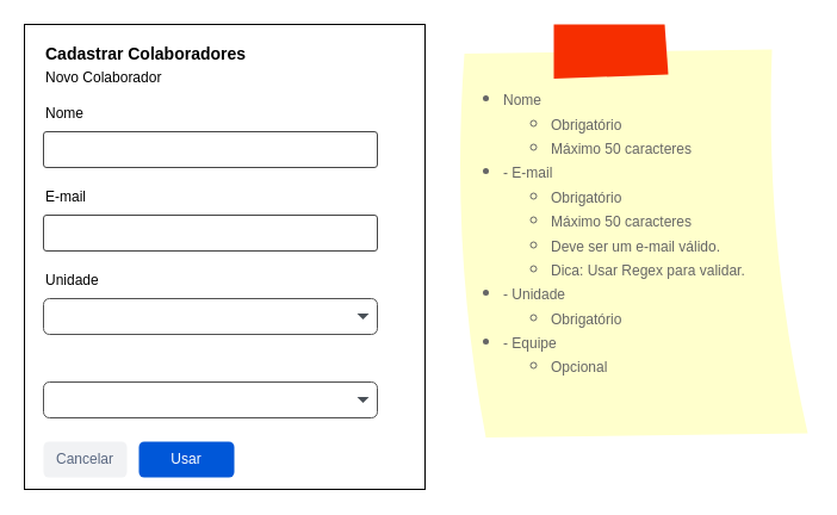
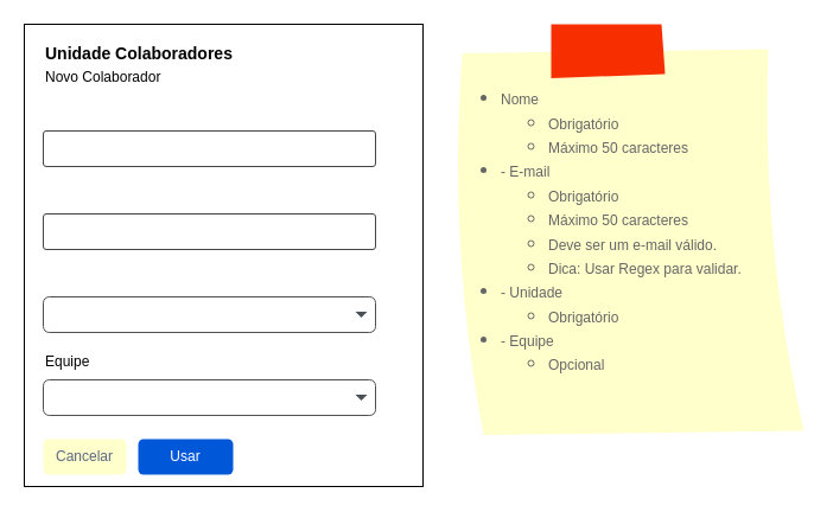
- <mxCell id="15" value="Cadastrar Colaboradores" style="text;html=1;strokeColor=none;fillColor=none;align=left;verticalAlign=middle;whiteSpace=wrap;rounded=0;fontStyle=1;fontSize=14;" vertex="1" parent="1"><mxGeometry x="36" y="30" width="210" height="30" as="geometry" /></mxCell>
+ <mxCell id="15" value="Unidade Colaboradores" style="text;html=1;strokeColor=none;fillColor=none;align=left;verticalAlign=middle;whiteSpace=wrap;rounded=0;fontStyle=1;fontSize=14;" vertex="1" parent="1"><mxGeometry x="36" y="30" width="210" height="30" as="geometry" /></mxCell>
- <mxCell id="6" value="Nome" style="text;html=1;strokeColor=none;fillColor=none;align=left;verticalAlign=middle;whiteSpace=wrap;rounded=0;" vertex="1" parent="1"><mxGeometry x="36" y="80" width="60" height="30" as="geometry" /></mxCell>
- <mxCell id="8" value="E-mail" style="text;html=1;strokeColor=none;fillColor=none;align=left;verticalAlign=middle;whiteSpace=wrap;rounded=0;" vertex="1" parent="1"><mxGeometry x="36" y="150" width="60" height="30" as="geometry" /></mxCell>
- <mxCell id="9" value="Unidade" style="text;html=1;strokeColor=none;fillColor=none;align=left;verticalAlign=middle;whiteSpace=wrap;rounded=0;" vertex="1" parent="1"><mxGeometry x="36" y="220" width="60" height="30" as="geometry" /></mxCell>
+ <mxCell id="12" value="Equipe" style="text;html=1;strokeColor=none;fillColor=none;align=left;verticalAlign=middle;whiteSpace=wrap;rounded=0;" vertex="1" parent="1"><mxGeometry x="36" y="290" width="60" height="30" as="geometry" /></mxCell>
- <mxCell id="14" value="Cancelar" style="rounded=1;fillColor=#F1F2F4;strokeColor=none;html=1;whiteSpace=wrap;fontColor=#596780;align=center;verticalAlign=middle;fontStyle=0;fontSize=12;sketch=0;" vertex="1" parent="1"><mxGeometry x="36" y="370" width="70" height="30" as="geometry" /></mxCell>
+ <mxCell id="14" value="Cancelar" style="rounded=1;fillColor=#ffffcc;strokeColor=none;html=1;whiteSpace=wrap;fontColor=#596780;align=center;verticalAlign=middle;fontStyle=0;fontSize=12;sketch=0;" vertex="1" parent="1"><mxGeometry x="36" y="370" width="70" height="30" as="geometry" /></mxCell>
